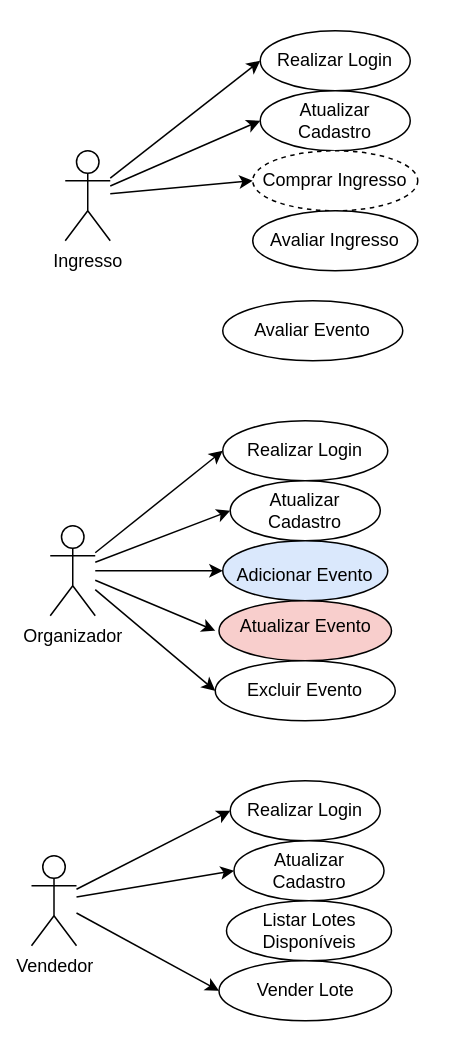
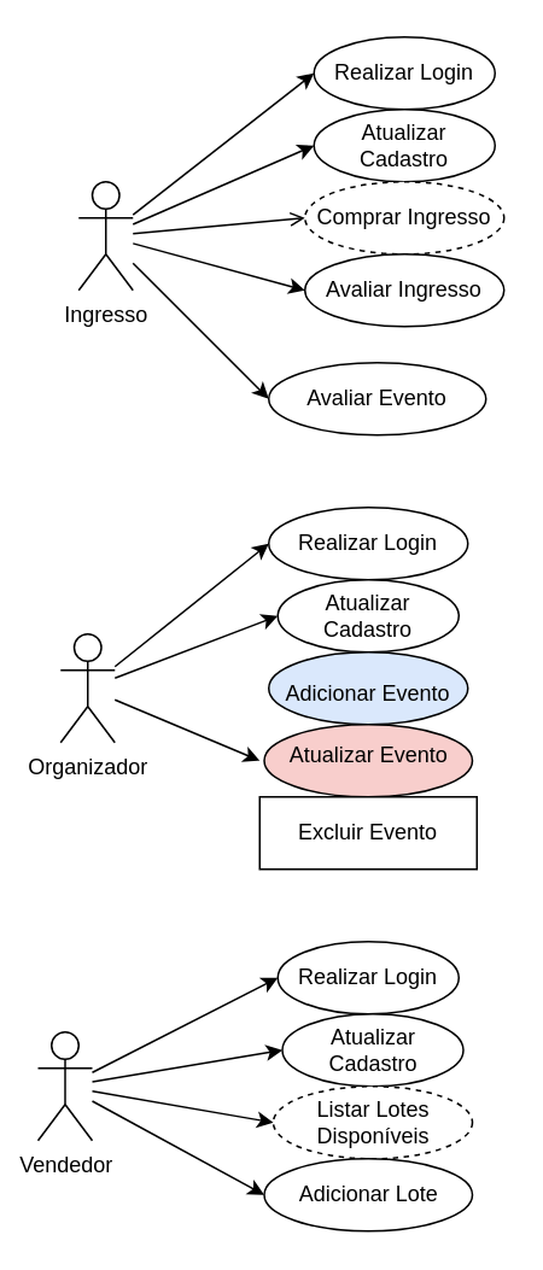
- <mxCell id="3" style="edgeStyle=none;html=1;entryX=0;entryY=0.5;entryDx=0;entryDy=0;" edge="1" parent="1" source="6" target="9"><mxGeometry relative="1" as="geometry" /></mxCell>
+ <mxCell id="3" style="edgeStyle=none;html=1;entryX=0;entryY=0.5;entryDx=0;entryDy=0;endArrow=open;" edge="1" parent="1" source="6" target="9"><mxGeometry relative="1" as="geometry" /></mxCell>
+ <mxCell id="4" style="edgeStyle=none;html=1;entryX=0;entryY=0.5;entryDx=0;entryDy=0;" edge="1" parent="1" source="6" target="11"><mxGeometry relative="1" as="geometry" /></mxCell>
+ <mxCell id="5" style="edgeStyle=none;html=1;entryX=0;entryY=0.5;entryDx=0;entryDy=0;" edge="1" parent="1" source="6" target="10"><mxGeometry relative="1" as="geometry" /></mxCell>
- <mxCell id="15" style="edgeStyle=none;html=1;entryX=0;entryY=0.5;entryDx=0;entryDy=0;" edge="1" parent="1" source="18" target="21"><mxGeometry relative="1" as="geometry" /></mxCell>
- <mxCell id="17" style="edgeStyle=none;html=1;entryX=0;entryY=0.5;entryDx=0;entryDy=0;" edge="1" parent="1" source="18" target="23"><mxGeometry relative="1" as="geometry" /></mxCell>
- <mxCell id="23" value="Excluir Evento" style="ellipse;whiteSpace=wrap;html=1;" vertex="1" parent="1"><mxGeometry x="143" y="440" width="120" height="40" as="geometry" /></mxCell>
+ <mxCell id="23" value="Excluir Evento" style="whiteSpace=wrap;html=1;rounded=0;" vertex="1" parent="1"><mxGeometry x="143" y="440" width="120" height="40" as="geometry" /></mxCell>
+ <mxCell id="30" style="edgeStyle=none;html=1;entryX=0;entryY=0.5;entryDx=0;entryDy=0;" edge="1" parent="1" source="32" target="26"><mxGeometry relative="1" as="geometry" /></mxCell>
- <mxCell id="26" value="Listar Lotes Disponíveis" style="ellipse;whiteSpace=wrap;html=1;" vertex="1" parent="1"><mxGeometry x="150.5" y="600" width="110" height="40" as="geometry" /></mxCell>
+ <mxCell id="26" value="Listar Lotes Disponíveis" style="ellipse;whiteSpace=wrap;html=1;dashed=1;" vertex="1" parent="1"><mxGeometry x="150.5" y="600" width="110" height="40" as="geometry" /></mxCell>
- <mxCell id="27" value="&lt;div class=&quot;group pointer-events-none relative flex justify-center *:pointer-events-auto&quot;&gt;&lt;div class=&quot;tableContainer horzScrollShadows relative&quot;&gt;&lt;table data-end=&quot;1160&quot; data-start=&quot;90&quot; class=&quot;min-w-full&quot;&gt;&lt;tbody data-end=&quot;1160&quot; data-start=&quot;234&quot;&gt;&lt;tr data-end=&quot;1160&quot; data-start=&quot;1089&quot;&gt;&lt;td data-end=&quot;1160&quot; data-start=&quot;1108&quot; class=&quot;max-w-[calc(var(--thread-content-max-width)*2/3)]&quot;&gt;Vender Lote&lt;/td&gt;&lt;/tr&gt;&lt;/tbody&gt;&lt;/table&gt;&lt;/div&gt;&lt;/div&gt;" style="ellipse;whiteSpace=wrap;html=1;" vertex="1" parent="1"><mxGeometry x="145.5" y="640" width="115" height="40" as="geometry" /></mxCell>
+ <mxCell id="27" value="&lt;div class=&quot;group pointer-events-none relative flex justify-center *:pointer-events-auto&quot;&gt;&lt;div class=&quot;tableContainer horzScrollShadows relative&quot;&gt;&lt;table data-end=&quot;1160&quot; data-start=&quot;90&quot; class=&quot;min-w-full&quot;&gt;&lt;tbody data-end=&quot;1160&quot; data-start=&quot;234&quot;&gt;&lt;tr data-end=&quot;1160&quot; data-start=&quot;1089&quot;&gt;&lt;td data-end=&quot;1160&quot; data-start=&quot;1108&quot; class=&quot;max-w-[calc(var(--thread-content-max-width)*2/3)]&quot;&gt;Adicionar Lote&lt;/td&gt;&lt;/tr&gt;&lt;/tbody&gt;&lt;/table&gt;&lt;/div&gt;&lt;/div&gt;" style="ellipse;whiteSpace=wrap;html=1;" vertex="1" parent="1"><mxGeometry x="145.5" y="640" width="115" height="40" as="geometry" /></mxCell>
